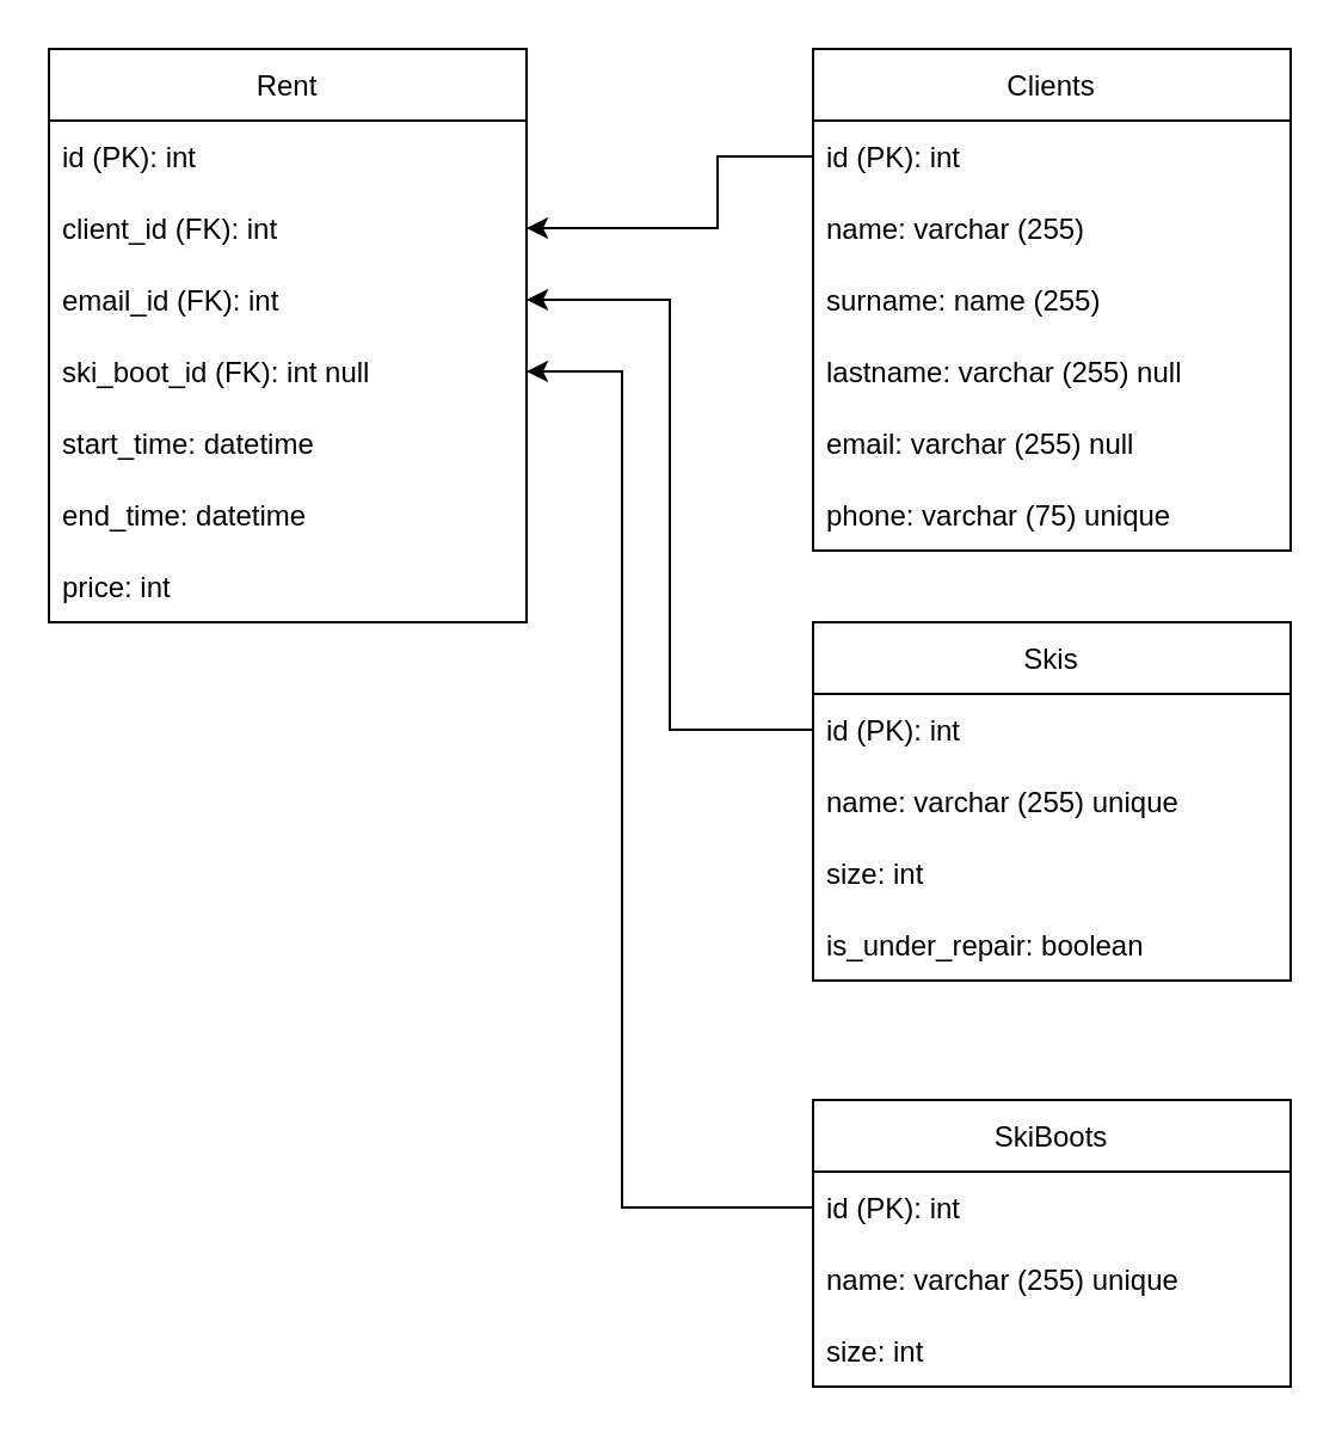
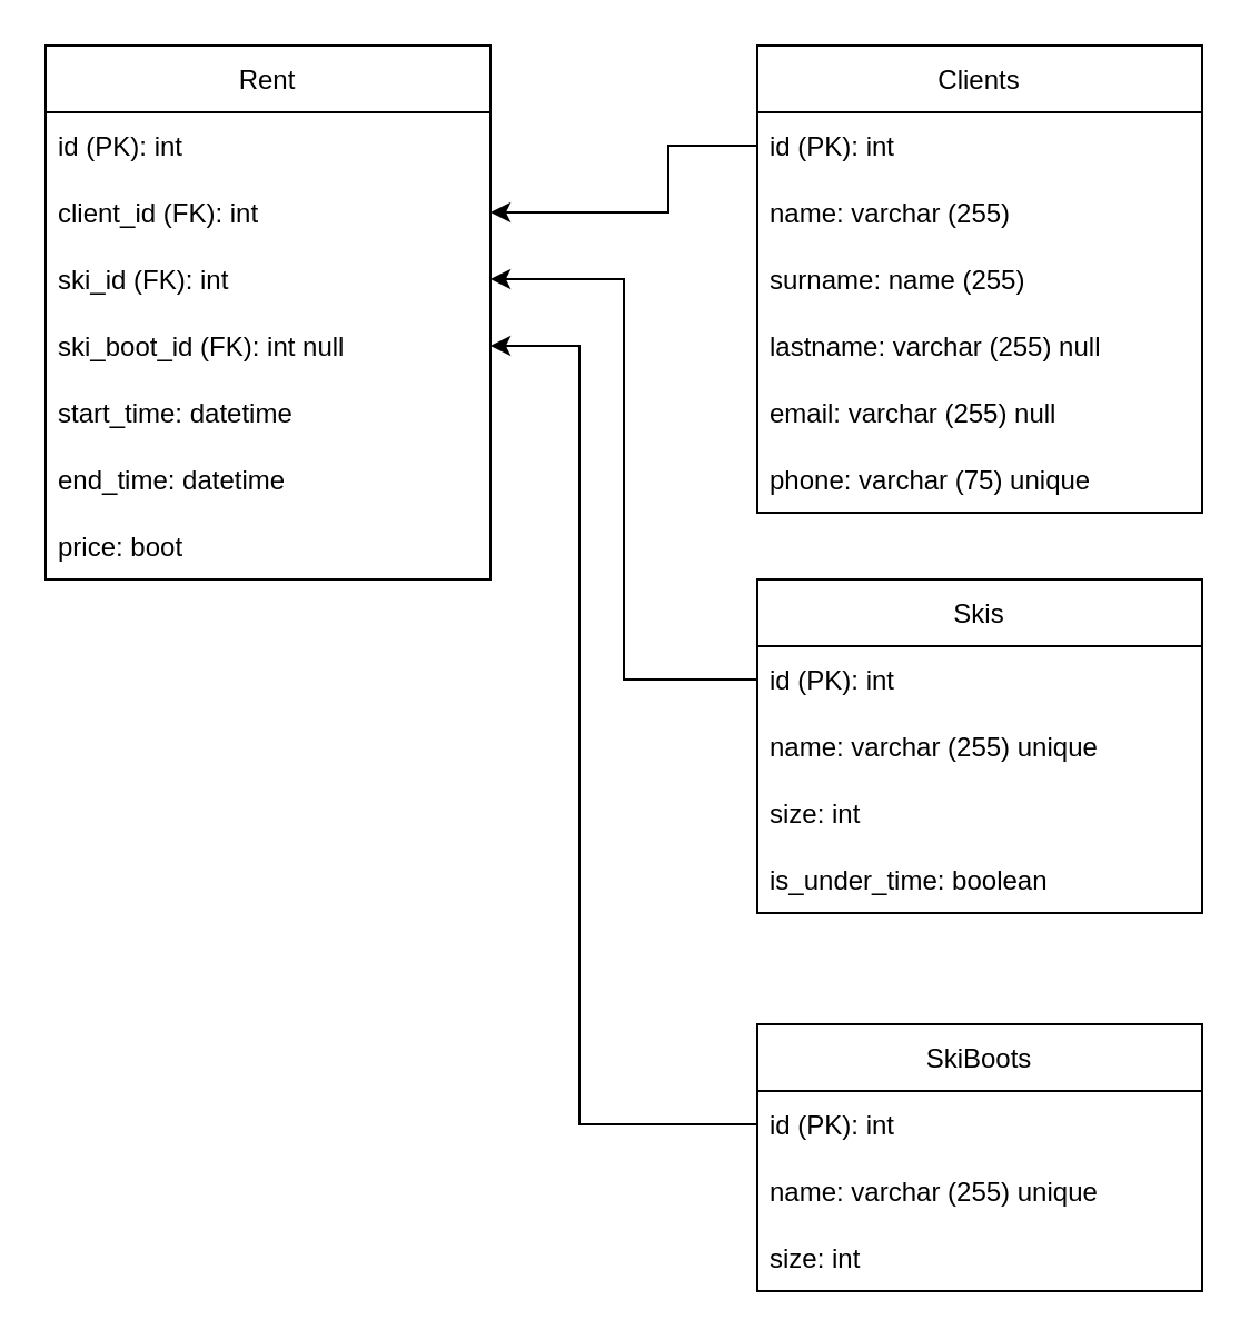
- <mxCell id="21" value="email_id (FK): int" style="text;strokeColor=none;fillColor=none;align=left;verticalAlign=middle;spacingLeft=4;spacingRight=4;overflow=hidden;points=[[0,0.5],[1,0.5]];portConstraint=eastwest;rotatable=0;" parent="18" vertex="1"><mxGeometry y="90" width="200" height="30" as="geometry" /></mxCell>
+ <mxCell id="21" value="ski_id (FK): int" style="text;strokeColor=none;fillColor=none;align=left;verticalAlign=middle;spacingLeft=4;spacingRight=4;overflow=hidden;points=[[0,0.5],[1,0.5]];portConstraint=eastwest;rotatable=0;" parent="18" vertex="1"><mxGeometry y="90" width="200" height="30" as="geometry" /></mxCell>
- <mxCell id="25" value="price: int" style="text;strokeColor=none;fillColor=none;align=left;verticalAlign=middle;spacingLeft=4;spacingRight=4;overflow=hidden;points=[[0,0.5],[1,0.5]];portConstraint=eastwest;rotatable=0;" parent="18" vertex="1"><mxGeometry y="210" width="200" height="30" as="geometry" /></mxCell>
+ <mxCell id="25" value="price: boot" style="text;strokeColor=none;fillColor=none;align=left;verticalAlign=middle;spacingLeft=4;spacingRight=4;overflow=hidden;points=[[0,0.5],[1,0.5]];portConstraint=eastwest;rotatable=0;" parent="18" vertex="1"><mxGeometry y="210" width="200" height="30" as="geometry" /></mxCell>
- <mxCell id="13" value="is_under_repair: boolean" style="text;strokeColor=none;fillColor=none;align=left;verticalAlign=middle;spacingLeft=4;spacingRight=4;overflow=hidden;points=[[0,0.5],[1,0.5]];portConstraint=eastwest;rotatable=0;" parent="9" vertex="1"><mxGeometry y="120" width="200" height="30" as="geometry" /></mxCell>
+ <mxCell id="13" value="is_under_time: boolean" style="text;strokeColor=none;fillColor=none;align=left;verticalAlign=middle;spacingLeft=4;spacingRight=4;overflow=hidden;points=[[0,0.5],[1,0.5]];portConstraint=eastwest;rotatable=0;" parent="9" vertex="1"><mxGeometry y="120" width="200" height="30" as="geometry" /></mxCell>
